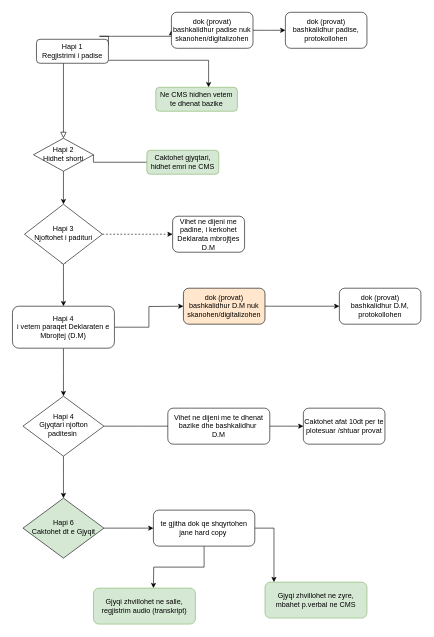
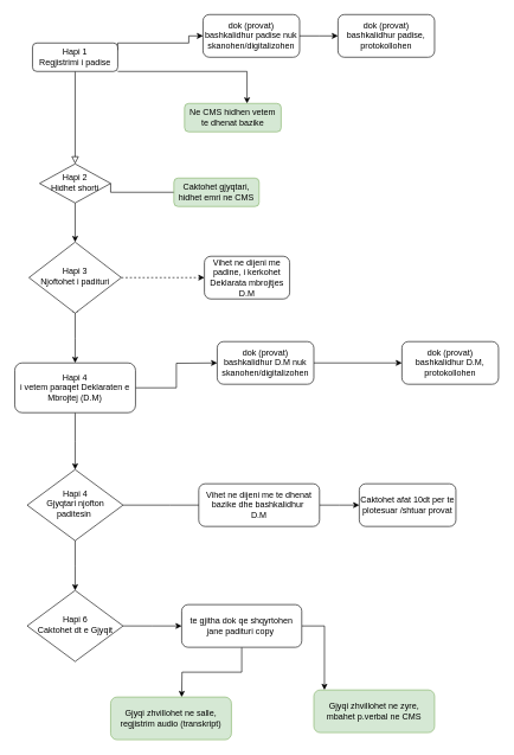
- <mxCell id="5" value="Hapi 1&lt;div&gt;Regjistrimi i padise&lt;/div&gt;" style="rounded=1;whiteSpace=wrap;html=1;fontSize=12;glass=0;strokeWidth=1;shadow=0;direction=west;points=[[0,0,0,0,0],[0,0.25,0,0,0],[0,0.5,0,0,0],[0,0.75,0,0,0],[0,1,0,0,0],[0.25,0,0,0,0],[0.25,1,0,0,0],[0.5,0,0,0,0],[0.5,1,0,0,0],[0.75,0,0,0,0],[0.75,1,0,0,0],[1,0,0,0,0],[1,0.25,0,0,0],[1,0.5,0,0,0],[1,0.75,0,0,0],[1,1,0,0,0]];" parent="1" vertex="1"><mxGeometry x="60" y="65" width="120" height="40" as="geometry" /></mxCell>
+ <mxCell id="5" value="Hapi 1&lt;div&gt;Regjistrimi i padise&lt;/div&gt;" style="rounded=1;whiteSpace=wrap;html=1;fontSize=12;glass=0;strokeWidth=1;shadow=0;direction=west;points=[[0,0,0,0,0],[0,0.25,0,0,0],[0,0.5,0,0,0],[0,0.75,0,0,0],[0,1,0,0,0],[0.25,0,0,0,0],[0.25,1,0,0,0],[0.5,0,0,0,0],[0.5,1,0,0,0],[0.75,0,0,0,0],[0.75,1,0,0,0],[1,0,0,0,0],[1,0.25,0,0,0],[1,0.5,0,0,0],[1,0.75,0,0,0],[1,1,0,0,0]];" parent="1" vertex="1"><mxGeometry x="45" y="60" width="120" height="40" as="geometry" /></mxCell>
- <mxCell id="23" value="dok (provat) bashkalidhur D.M nuk skanohen/digitalizohen" style="rounded=1;whiteSpace=wrap;html=1;fontSize=12;glass=0;strokeWidth=1;shadow=0;fillColor=#ffe6cc;" parent="1" vertex="1"><mxGeometry x="305" y="480" width="136" height="60" as="geometry" /></mxCell>
+ <mxCell id="23" value="dok (provat) bashkalidhur D.M nuk skanohen/digitalizohen" style="rounded=1;whiteSpace=wrap;html=1;fontSize=12;glass=0;strokeWidth=1;shadow=0;" parent="1" vertex="1"><mxGeometry x="305" y="480" width="136" height="60" as="geometry" /></mxCell>
- <mxCell id="32" value="Hapi 6&lt;div&gt;Caktohet dt e Gjyqit&lt;/div&gt;" style="rhombus;whiteSpace=wrap;html=1;shadow=0;fontFamily=Helvetica;fontSize=12;align=center;strokeWidth=1;spacing=6;spacingTop=-4;fillColor=#d5e8d4;" parent="1" vertex="1"><mxGeometry x="37.5" y="830" width="135" height="100" as="geometry" /></mxCell>
+ <mxCell id="32" value="Hapi 6&lt;div&gt;Caktohet dt e Gjyqit&lt;/div&gt;" style="rhombus;whiteSpace=wrap;html=1;shadow=0;fontFamily=Helvetica;fontSize=12;align=center;strokeWidth=1;spacing=6;spacingTop=-4;" parent="1" vertex="1"><mxGeometry x="37.5" y="830" width="135" height="100" as="geometry" /></mxCell>
- <mxCell id="35" value="te gjitha dok qe shqyrtohen jane hard copy&amp;nbsp;" style="rounded=1;whiteSpace=wrap;html=1;fontSize=12;glass=0;strokeWidth=1;shadow=0;" parent="1" vertex="1"><mxGeometry x="255" y="850" width="169" height="60" as="geometry" /></mxCell>
+ <mxCell id="35" value="te gjitha dok qe shqyrtohen jane padituri copy&amp;nbsp;" style="rounded=1;whiteSpace=wrap;html=1;fontSize=12;glass=0;strokeWidth=1;shadow=0;" parent="1" vertex="1"><mxGeometry x="255" y="850" width="169" height="60" as="geometry" /></mxCell>
